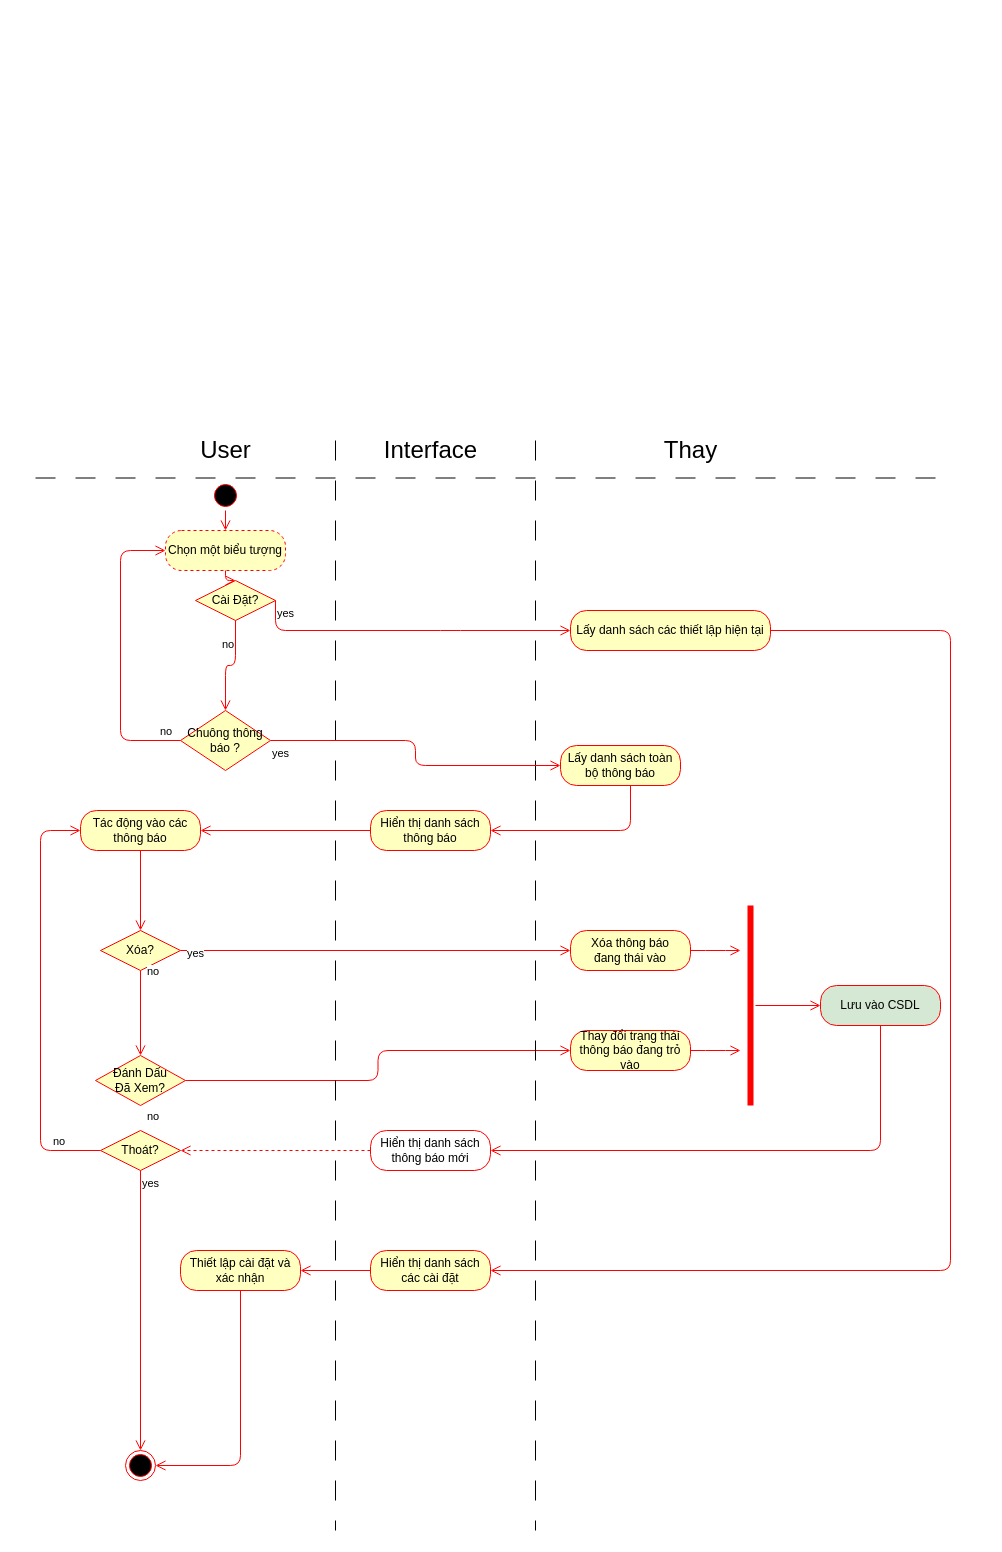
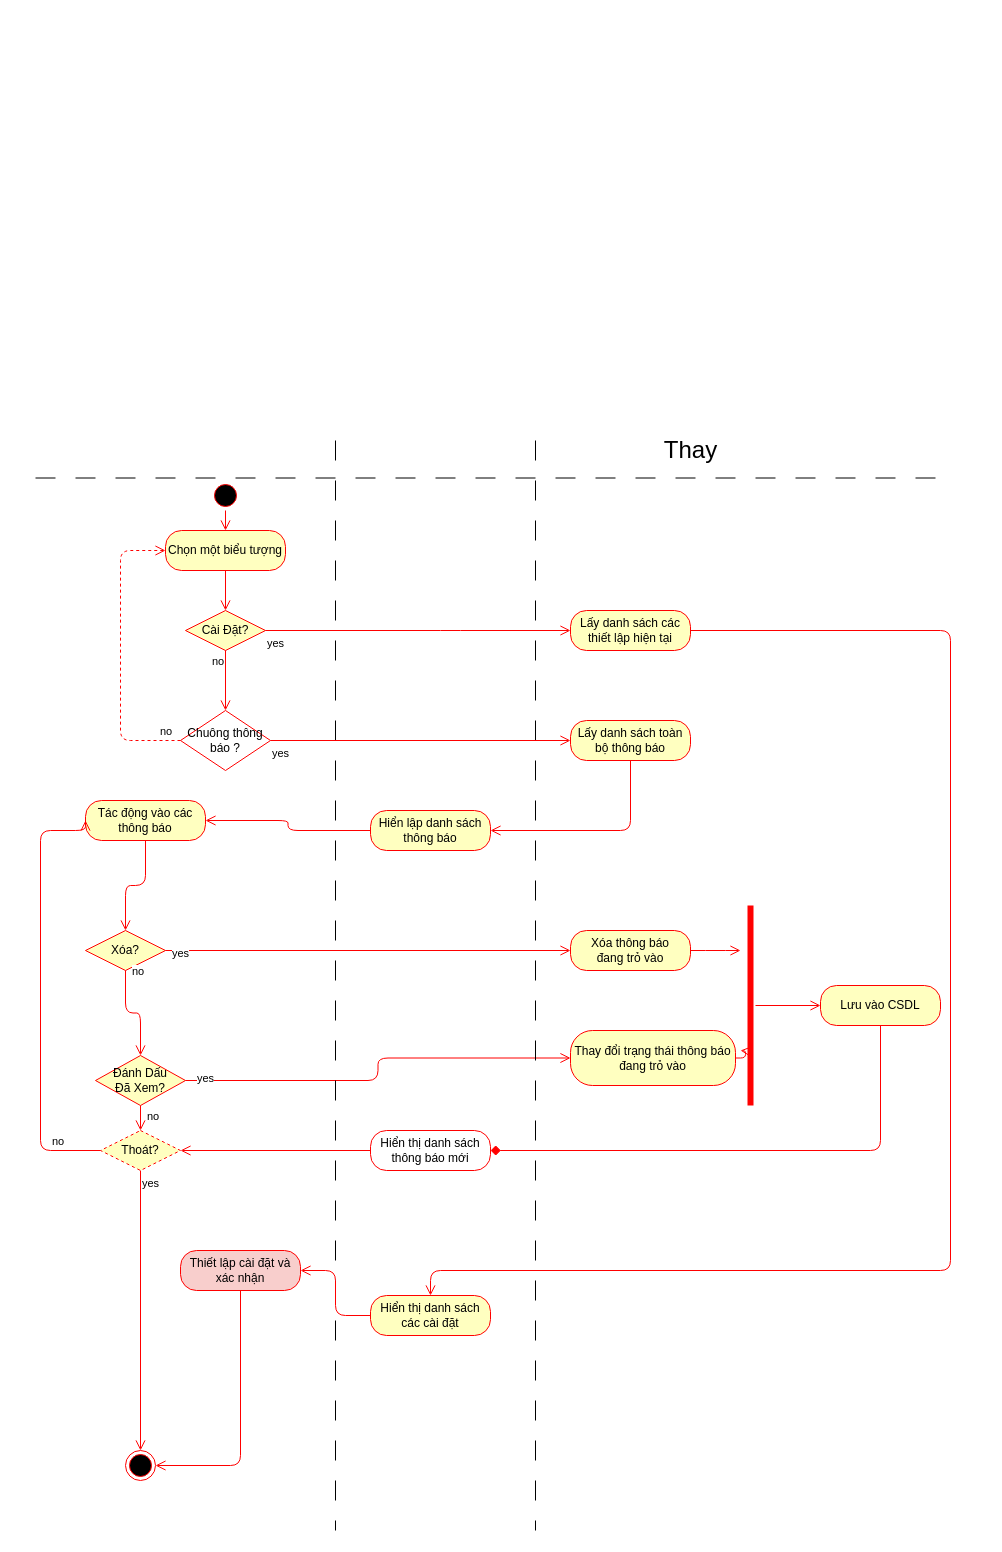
- <mxCell id="34" value="&lt;font style=&quot;font-size: 24px&quot;&gt;User&lt;/font&gt;" style="text;html=1;align=center;verticalAlign=middle;resizable=0;points=[];autosize=1;" parent="1" vertex="1"><mxGeometry x="190" y="440" width="70" height="20" as="geometry" /></mxCell>
- <mxCell id="35" value="&lt;font style=&quot;font-size: 24px&quot;&gt;Interface&lt;/font&gt;" style="text;html=1;align=center;verticalAlign=middle;resizable=0;points=[];autosize=1;" parent="1" vertex="1"><mxGeometry x="375" y="440" width="110" height="20" as="geometry" /></mxCell>
- <mxCell id="40" value="Chọn một biểu tượng" style="rounded=1;whiteSpace=wrap;html=1;arcSize=40;fontColor=#000000;fillColor=#ffffc0;strokeColor=#ff0000;dashed=1;" vertex="1" parent="1"><mxGeometry x="165" y="530" width="120" height="40" as="geometry" /></mxCell>
+ <mxCell id="40" value="Chọn một biểu tượng" style="rounded=1;whiteSpace=wrap;html=1;arcSize=40;fontColor=#000000;fillColor=#ffffc0;strokeColor=#ff0000;" vertex="1" parent="1"><mxGeometry x="165" y="530" width="120" height="40" as="geometry" /></mxCell>
- <mxCell id="42" value="Cài Đặt?" style="rhombus;whiteSpace=wrap;html=1;fillColor=#ffffc0;strokeColor=#ff0000;" vertex="1" parent="1"><mxGeometry x="195" y="580" width="80" height="40" as="geometry" /></mxCell>
+ <mxCell id="42" value="Cài Đặt?" style="rhombus;whiteSpace=wrap;html=1;fillColor=#ffffc0;strokeColor=#ff0000;" vertex="1" parent="1"><mxGeometry x="185" y="610" width="80" height="40" as="geometry" /></mxCell>
- <mxCell id="45" value="Lấy danh sách các thiết lập hiện tại" style="rounded=1;whiteSpace=wrap;html=1;arcSize=40;fontColor=#000000;fillColor=#ffffc0;strokeColor=#ff0000;" vertex="1" parent="1"><mxGeometry x="570" y="610" width="200" height="40" as="geometry" /></mxCell>
+ <mxCell id="45" value="Lấy danh sách các thiết lập hiện tại" style="rounded=1;whiteSpace=wrap;html=1;arcSize=40;fontColor=#000000;fillColor=#ffffc0;strokeColor=#ff0000;" vertex="1" parent="1"><mxGeometry x="570" y="610" width="120" height="40" as="geometry" /></mxCell>
- <mxCell id="38" value="no" style="edgeStyle=orthogonalEdgeStyle;html=1;align=left;verticalAlign=bottom;endArrow=open;endSize=8;strokeColor=#ff0000;entryX=0;entryY=0.5;entryDx=0;entryDy=0;" edge="1" source="37" parent="1" target="40"><mxGeometry x="-0.849" relative="1" as="geometry"><mxPoint x="390" y="730" as="targetPoint" /><Array as="points"><mxPoint x="120" y="740" /><mxPoint x="120" y="550" /></Array><mxPoint as="offset" /></mxGeometry></mxCell>
+ <mxCell id="38" value="no" style="edgeStyle=orthogonalEdgeStyle;html=1;align=left;verticalAlign=bottom;endArrow=open;endSize=8;strokeColor=#ff0000;entryX=0;entryY=0.5;entryDx=0;entryDy=0;dashed=1;" edge="1" source="37" parent="1" target="40"><mxGeometry x="-0.849" relative="1" as="geometry"><mxPoint x="390" y="730" as="targetPoint" /><Array as="points"><mxPoint x="120" y="740" /><mxPoint x="120" y="550" /></Array><mxPoint as="offset" /></mxGeometry></mxCell>
- <mxCell id="37" value="Chuông thông báo ?" style="rhombus;whiteSpace=wrap;html=1;fillColor=#ffffc0;strokeColor=#ff0000;" vertex="1" parent="1"><mxGeometry x="180" y="710" width="90" height="60" as="geometry" /></mxCell>
+ <mxCell id="37" value="Chuông thông báo ?" style="rhombus;whiteSpace=wrap;html=1;fillColor=#ffffff;strokeColor=#ff0000;" vertex="1" parent="1"><mxGeometry x="180" y="710" width="90" height="60" as="geometry" /></mxCell>
- <mxCell id="5" value="Lấy danh sách toàn bộ thông báo" style="rounded=1;whiteSpace=wrap;html=1;arcSize=40;fontColor=#000000;fillColor=#ffffc0;strokeColor=#ff0000;" parent="1" vertex="1"><mxGeometry x="560" y="745" width="120" height="40" as="geometry" /></mxCell>
+ <mxCell id="5" value="Lấy danh sách toàn bộ thông báo" style="rounded=1;whiteSpace=wrap;html=1;arcSize=40;fontColor=#000000;fillColor=#ffffc0;strokeColor=#ff0000;" parent="1" vertex="1"><mxGeometry x="570" y="720" width="120" height="40" as="geometry" /></mxCell>
- <mxCell id="9" value="Tác động vào các thông báo" style="rounded=1;whiteSpace=wrap;html=1;arcSize=40;fontColor=#000000;fillColor=#ffffc0;strokeColor=#ff0000;" parent="1" vertex="1"><mxGeometry x="80" y="810" width="120" height="40" as="geometry" /></mxCell>
+ <mxCell id="9" value="Tác động vào các thông báo" style="rounded=1;whiteSpace=wrap;html=1;arcSize=40;fontColor=#000000;fillColor=#ffffc0;strokeColor=#ff0000;" parent="1" vertex="1"><mxGeometry x="85" y="800" width="120" height="40" as="geometry" /></mxCell>
- <mxCell id="7" value="Hiển thị danh sách thông báo" style="rounded=1;whiteSpace=wrap;html=1;arcSize=40;fontColor=#000000;fillColor=#ffffc0;strokeColor=#ff0000;" parent="1" vertex="1"><mxGeometry x="370" y="810" width="120" height="40" as="geometry" /></mxCell>
+ <mxCell id="7" value="Hiển lập danh sách thông báo" style="rounded=1;whiteSpace=wrap;html=1;arcSize=40;fontColor=#000000;fillColor=#ffffc0;strokeColor=#ff0000;" parent="1" vertex="1"><mxGeometry x="370" y="810" width="120" height="40" as="geometry" /></mxCell>
- <mxCell id="11" value="Xóa?" style="rhombus;whiteSpace=wrap;html=1;fillColor=#ffffc0;strokeColor=#ff0000;" parent="1" vertex="1"><mxGeometry x="100" y="930" width="80" height="40" as="geometry" /></mxCell>
+ <mxCell id="11" value="Xóa?" style="rhombus;whiteSpace=wrap;html=1;fillColor=#ffffc0;strokeColor=#ff0000;" parent="1" vertex="1"><mxGeometry x="85" y="930" width="80" height="40" as="geometry" /></mxCell>
- <mxCell id="21" value="Xóa thông báo&lt;br&gt;đang thái vào" style="rounded=1;whiteSpace=wrap;html=1;arcSize=40;fontColor=#000000;fillColor=#ffffc0;strokeColor=#ff0000;" parent="1" vertex="1"><mxGeometry x="570" y="930" width="120" height="40" as="geometry" /></mxCell>
+ <mxCell id="21" value="Xóa thông báo&lt;br&gt;đang trỏ vào" style="rounded=1;whiteSpace=wrap;html=1;arcSize=40;fontColor=#000000;fillColor=#ffffc0;strokeColor=#ff0000;" parent="1" vertex="1"><mxGeometry x="570" y="930" width="120" height="40" as="geometry" /></mxCell>
- <mxCell id="27" value="Lưu vào CSDL" style="rounded=1;whiteSpace=wrap;html=1;arcSize=40;fontColor=#000000;fillColor=#d5e8d4;strokeColor=#ff0000;" parent="1" vertex="1"><mxGeometry x="820" y="985" width="120" height="40" as="geometry" /></mxCell>
+ <mxCell id="27" value="Lưu vào CSDL" style="rounded=1;whiteSpace=wrap;html=1;arcSize=40;fontColor=#000000;fillColor=#ffffc0;strokeColor=#ff0000;" parent="1" vertex="1"><mxGeometry x="820" y="985" width="120" height="40" as="geometry" /></mxCell>
- <mxCell id="23" value="Thay đổi trạng thái thông báo đang trỏ vào" style="rounded=1;whiteSpace=wrap;html=1;arcSize=40;fontColor=#000000;fillColor=#ffffc0;strokeColor=#ff0000;" parent="1" vertex="1"><mxGeometry x="570" y="1030" width="120" height="40" as="geometry" /></mxCell>
+ <mxCell id="23" value="Thay đổi trạng thái thông báo đang trỏ vào" style="rounded=1;whiteSpace=wrap;html=1;arcSize=40;fontColor=#000000;fillColor=#ffffc0;strokeColor=#ff0000;" parent="1" vertex="1"><mxGeometry x="570" y="1030" width="165" height="55" as="geometry" /></mxCell>
+ <mxCell id="16" value="yes" style="edgeStyle=orthogonalEdgeStyle;html=1;align=left;verticalAlign=top;endArrow=open;endSize=8;strokeColor=#ff0000;" parent="1" source="14" target="17" edge="1"><mxGeometry x="-1" y="68" relative="1" as="geometry"><mxPoint x="225" y="1120" as="targetPoint" /><mxPoint x="-13" y="-40" as="offset" /></mxGeometry></mxCell>
- <mxCell id="17" value="Thoát?" style="rhombus;whiteSpace=wrap;html=1;fillColor=#ffffc0;strokeColor=#ff0000;" parent="1" vertex="1"><mxGeometry x="100" y="1130" width="80" height="40" as="geometry" /></mxCell>
+ <mxCell id="17" value="Thoát?" style="rhombus;whiteSpace=wrap;html=1;fillColor=#ffffc0;strokeColor=#ff0000;dashed=1;" parent="1" vertex="1"><mxGeometry x="100" y="1130" width="80" height="40" as="geometry" /></mxCell>
- <mxCell id="30" value="" style="edgeStyle=orthogonalEdgeStyle;html=1;verticalAlign=bottom;endArrow=open;endSize=8;strokeColor=#ff0000;entryX=1;entryY=0.5;entryDx=0;entryDy=0;dashed=1;" parent="1" source="29" target="17" edge="1"><mxGeometry relative="1" as="geometry"><mxPoint x="184.883" y="1150.411" as="targetPoint" /></mxGeometry></mxCell>
+ <mxCell id="30" value="" style="edgeStyle=orthogonalEdgeStyle;html=1;verticalAlign=bottom;endArrow=open;endSize=8;strokeColor=#ff0000;entryX=1;entryY=0.5;entryDx=0;entryDy=0;" parent="1" source="29" target="17" edge="1"><mxGeometry relative="1" as="geometry"><mxPoint x="184.883" y="1150.411" as="targetPoint" /></mxGeometry></mxCell>
- <mxCell id="28" value="" style="edgeStyle=orthogonalEdgeStyle;html=1;verticalAlign=bottom;endArrow=open;endSize=8;strokeColor=#ff0000;entryX=1;entryY=0.5;entryDx=0;entryDy=0;" parent="1" source="27" target="29" edge="1"><mxGeometry relative="1" as="geometry"><mxPoint x="880" y="1085" as="targetPoint" /><Array as="points"><mxPoint x="880" y="1150" /></Array></mxGeometry></mxCell>
+ <mxCell id="28" value="" style="edgeStyle=orthogonalEdgeStyle;html=1;verticalAlign=bottom;endArrow=diamond;endSize=8;strokeColor=#ff0000;entryX=1;entryY=0.5;entryDx=0;entryDy=0;" parent="1" source="27" target="29" edge="1"><mxGeometry relative="1" as="geometry"><mxPoint x="880" y="1085" as="targetPoint" /><Array as="points"><mxPoint x="880" y="1150" /></Array></mxGeometry></mxCell>
- <mxCell id="49" value="Thiết lập cài đặt và xác nhận" style="rounded=1;whiteSpace=wrap;html=1;arcSize=40;fontColor=#000000;fillColor=#ffffc0;strokeColor=#ff0000;" vertex="1" parent="1"><mxGeometry x="180" y="1250" width="120" height="40" as="geometry" /></mxCell>
+ <mxCell id="49" value="Thiết lập cài đặt và xác nhận" style="rounded=1;whiteSpace=wrap;html=1;arcSize=40;fontColor=#000000;fillColor=#f8cecc;strokeColor=#ff0000;" vertex="1" parent="1"><mxGeometry x="180" y="1250" width="120" height="40" as="geometry" /></mxCell>
- <mxCell id="47" value="Hiển thị danh sách các cài đặt" style="rounded=1;whiteSpace=wrap;html=1;arcSize=40;fontColor=#000000;fillColor=#ffffc0;strokeColor=#ff0000;" vertex="1" parent="1"><mxGeometry x="370" y="1250" width="120" height="40" as="geometry" /></mxCell>
+ <mxCell id="47" value="Hiển thị danh sách các cài đặt" style="rounded=1;whiteSpace=wrap;html=1;arcSize=40;fontColor=#000000;fillColor=#ffffc0;strokeColor=#ff0000;" vertex="1" parent="1"><mxGeometry x="370" y="1295" width="120" height="40" as="geometry" /></mxCell>
